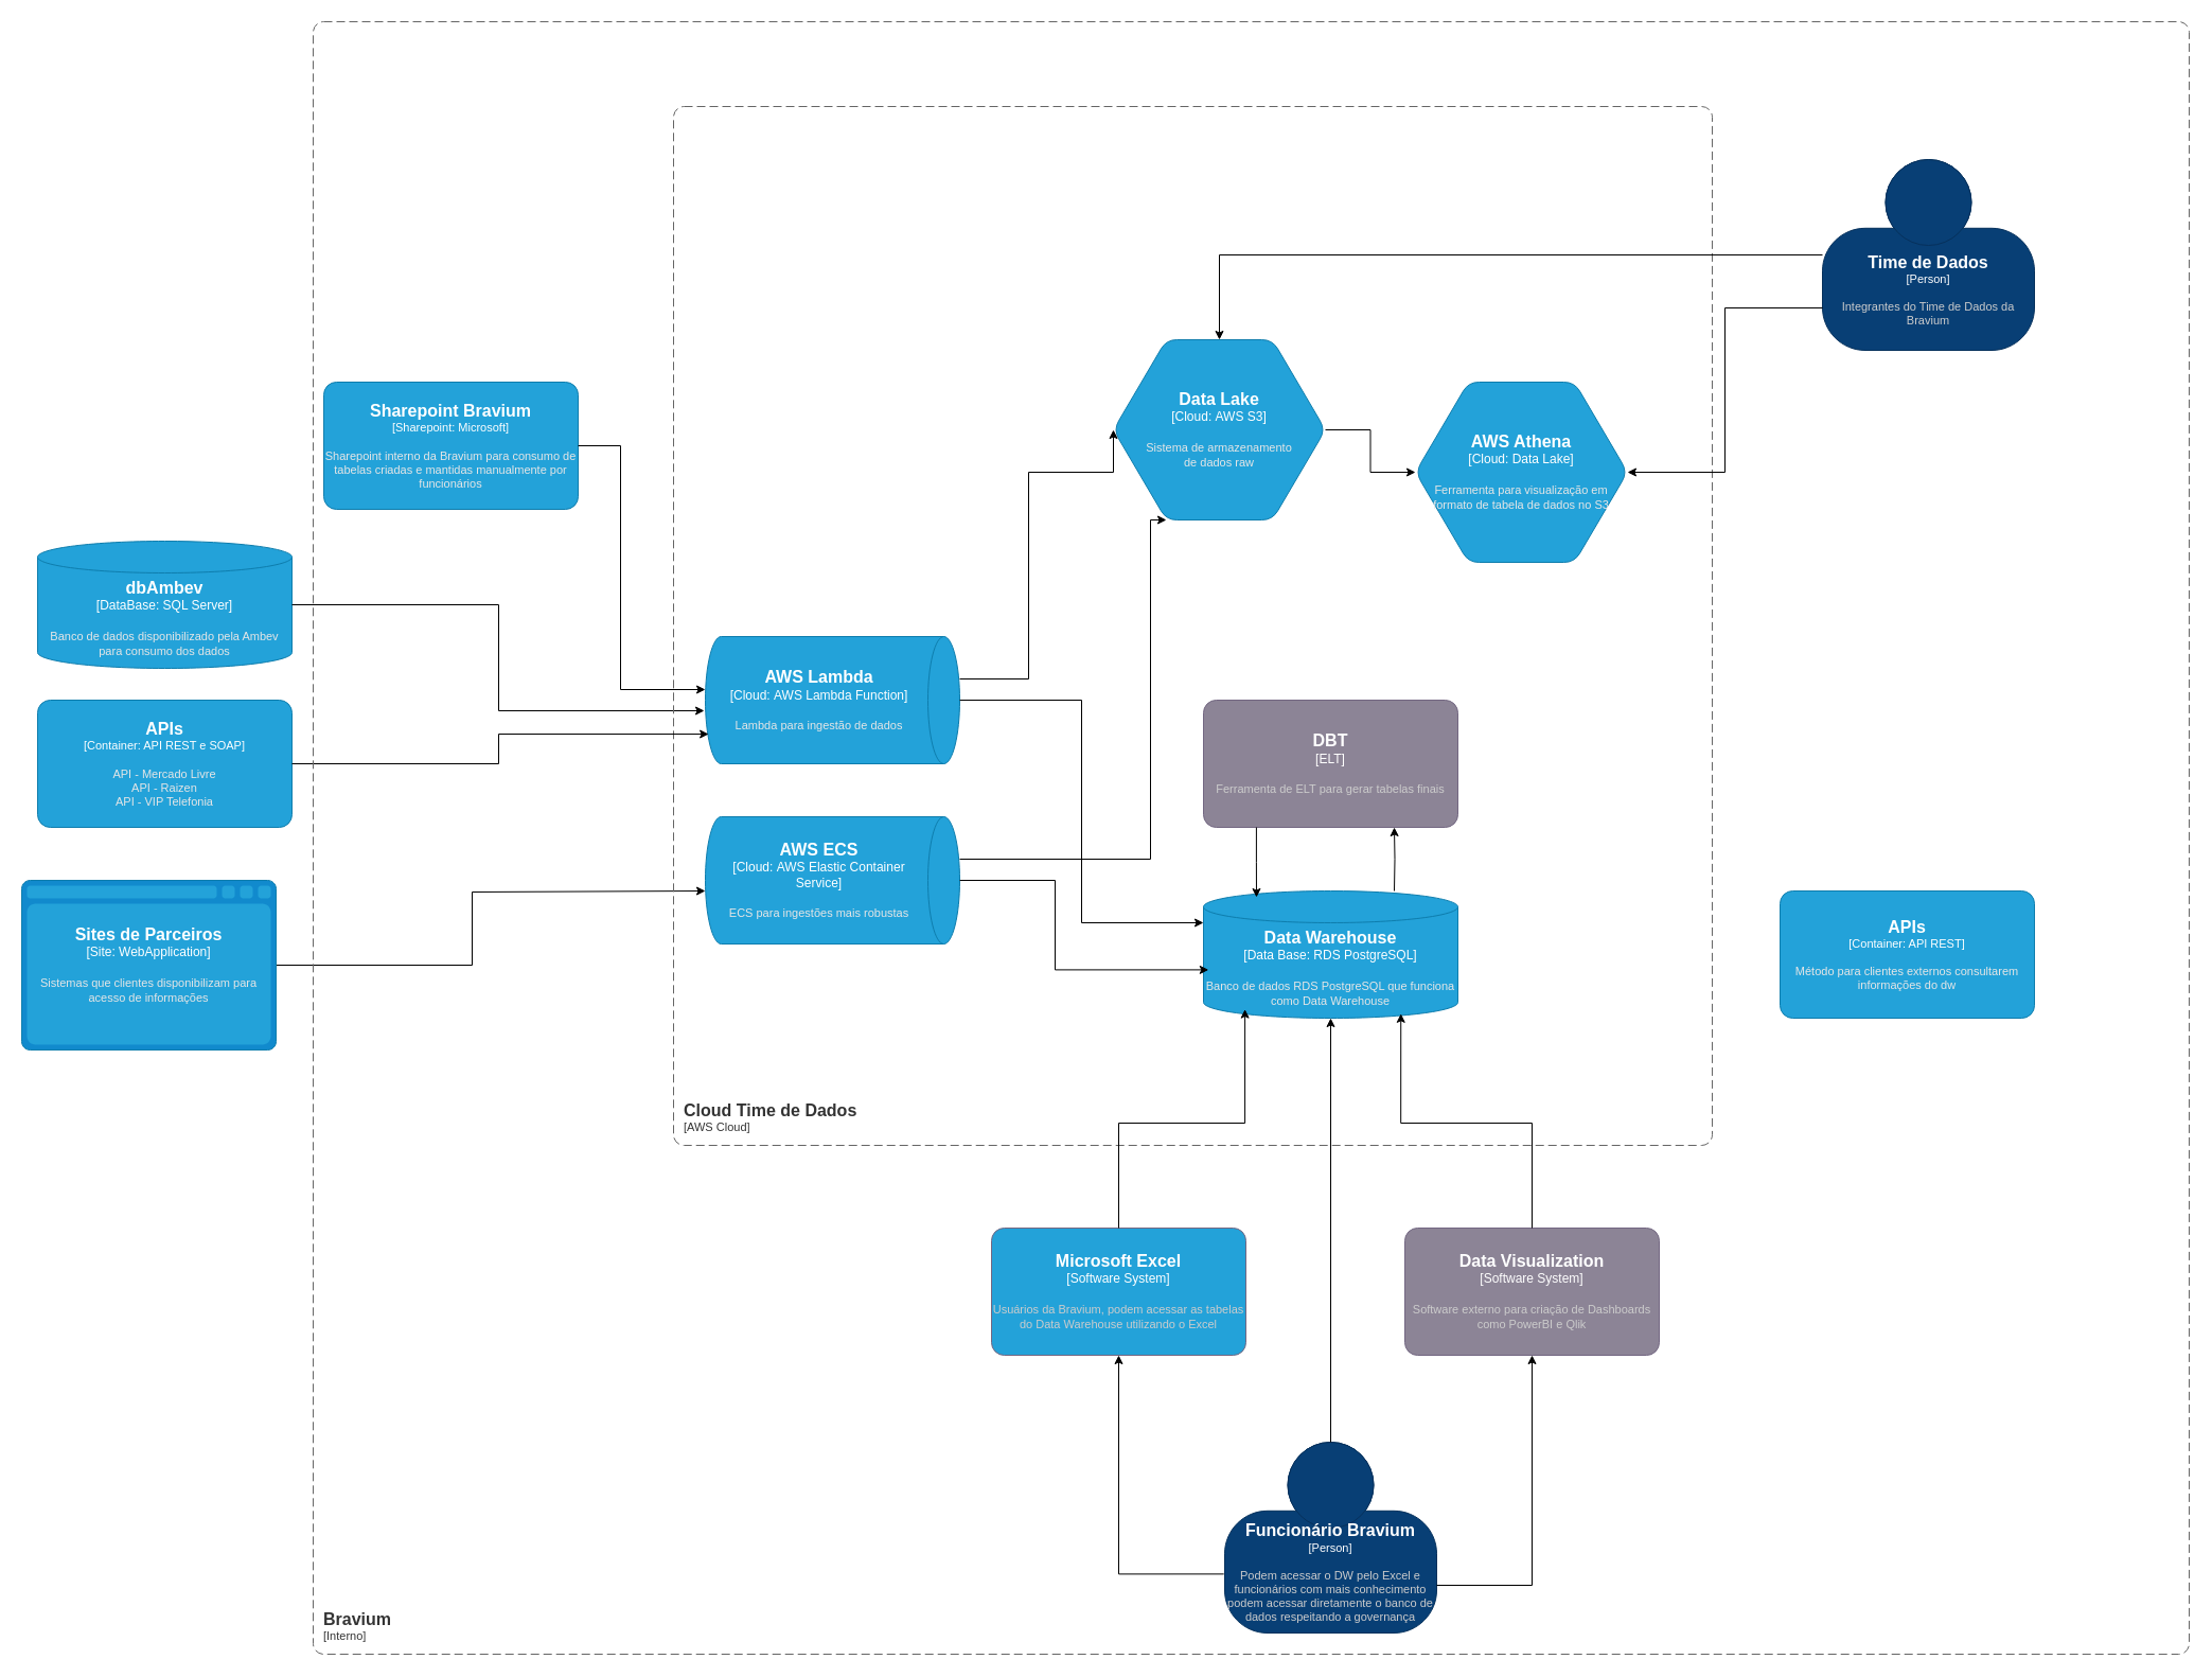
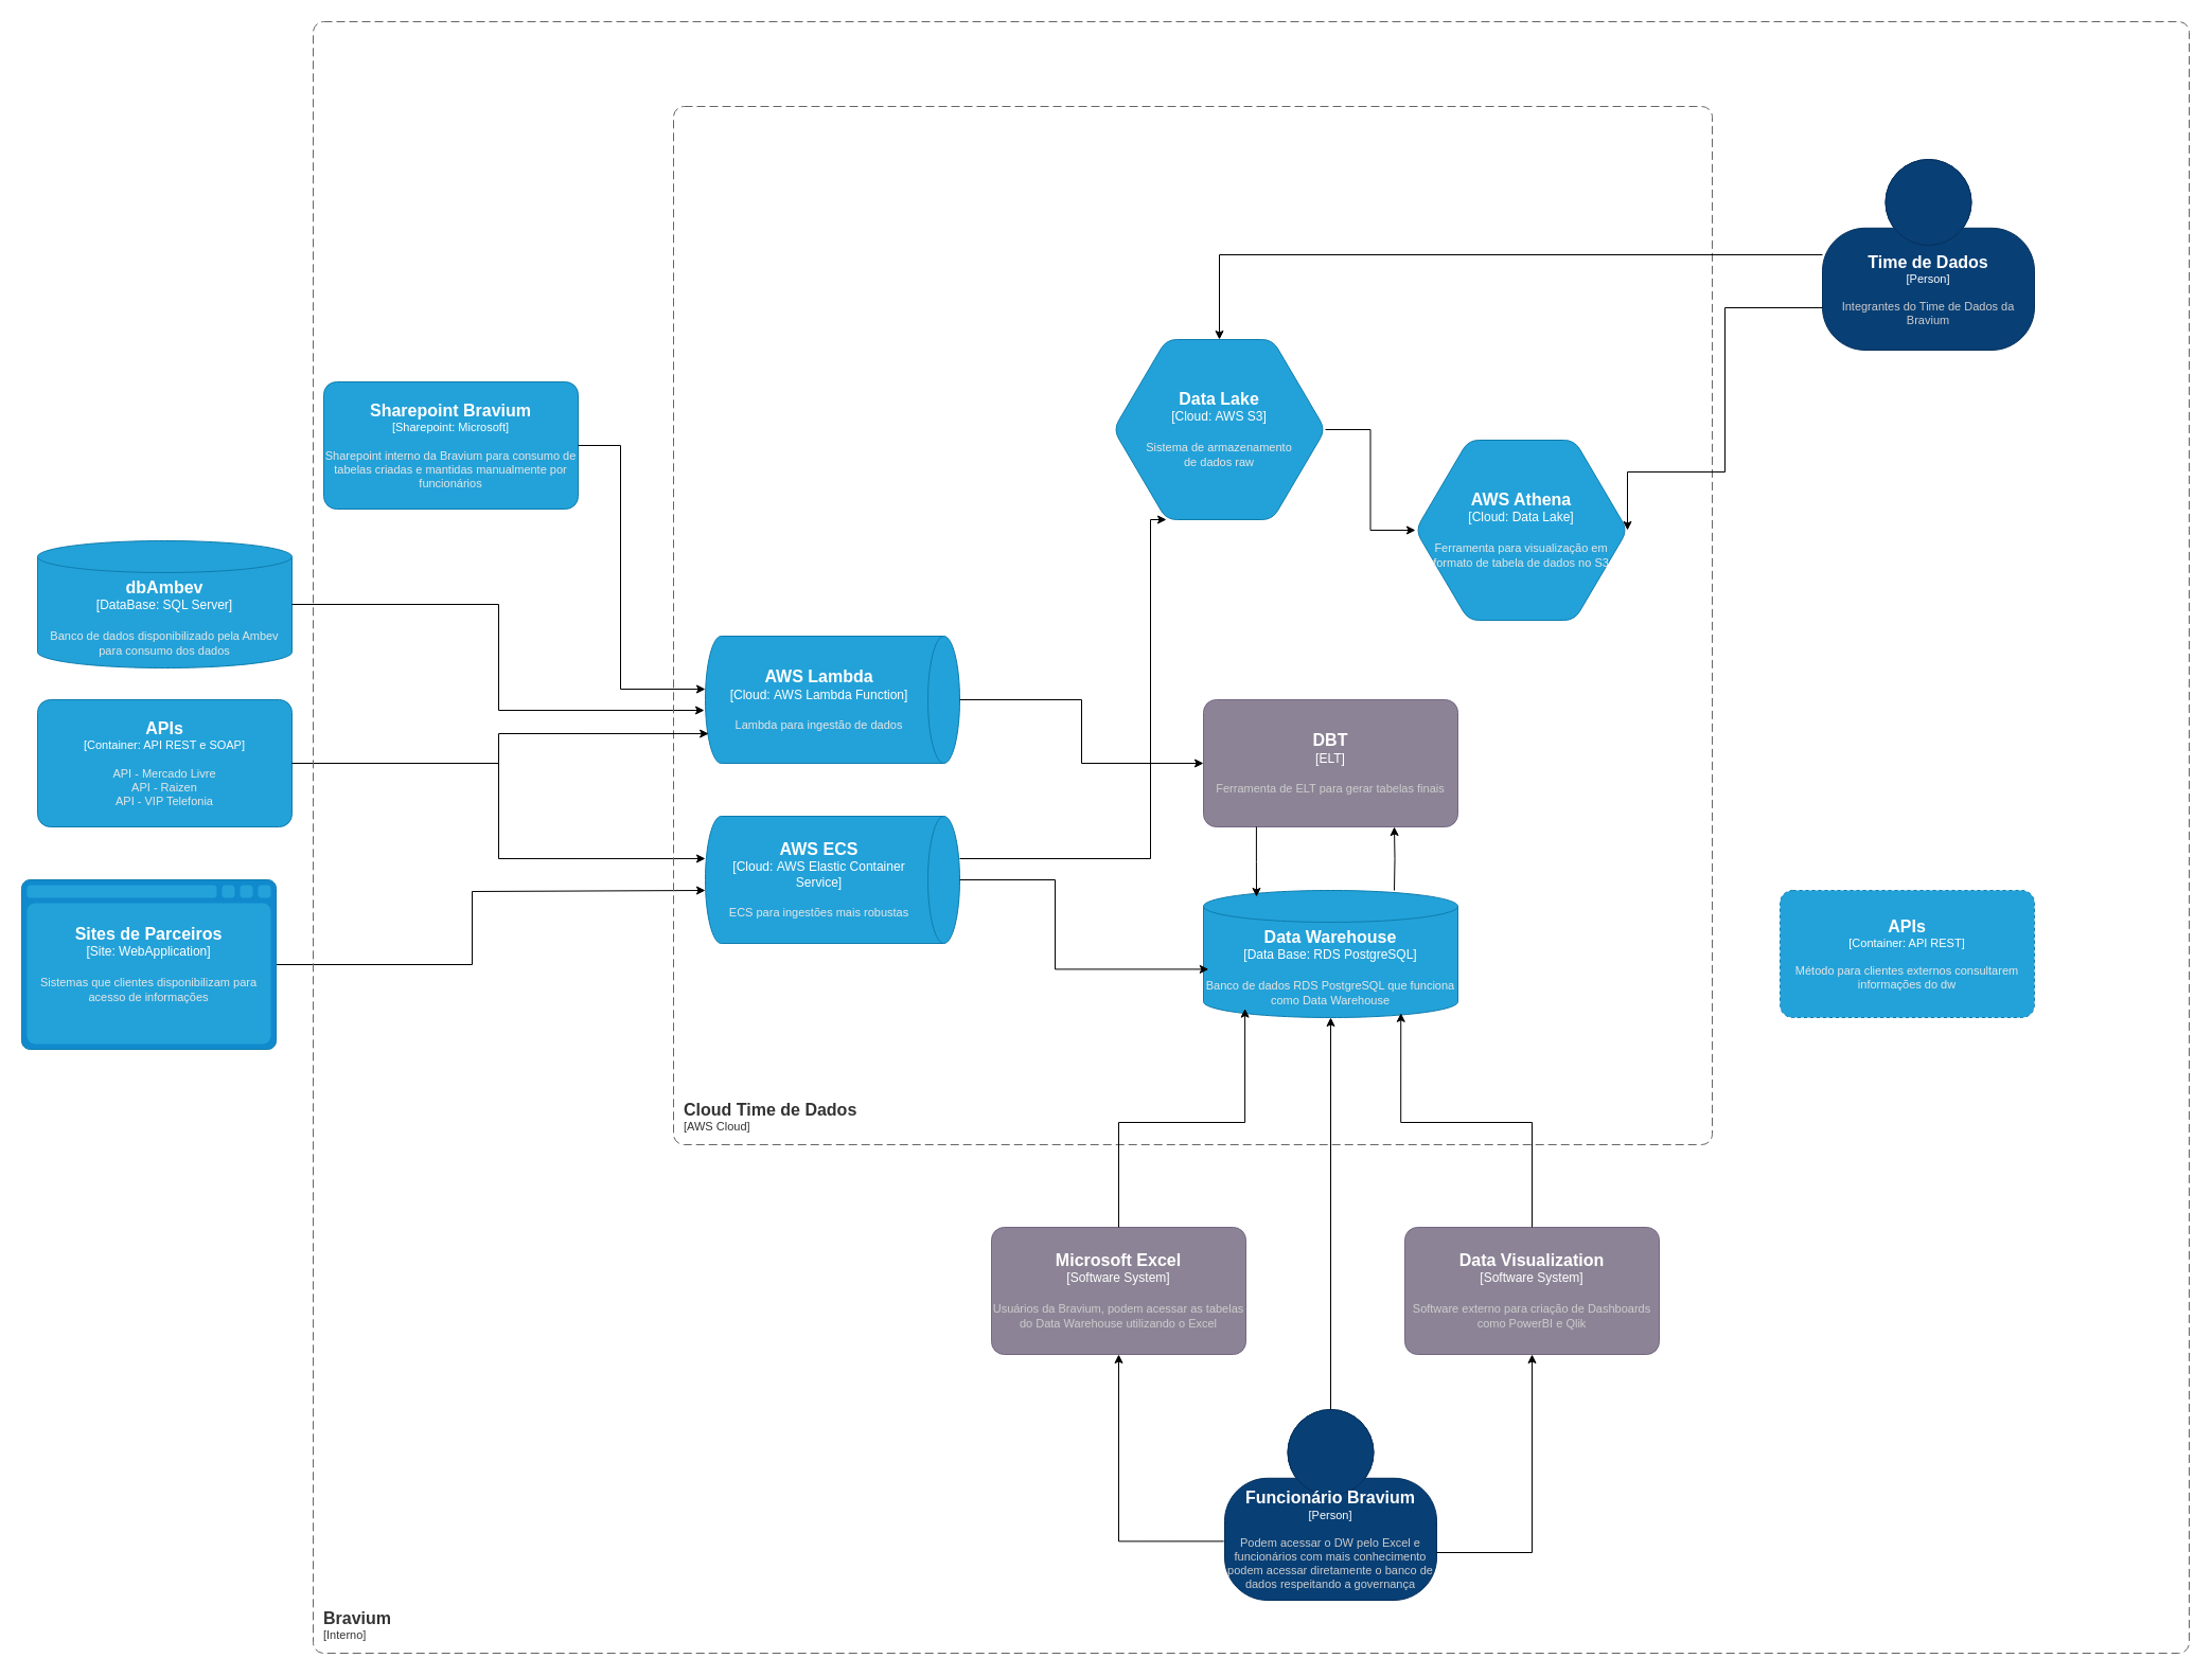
- <mxCell id="13" value="&lt;font style=&quot;font-size: 16px&quot;&gt;&lt;b&gt;AWS Athena&lt;/b&gt;&lt;/font&gt;&lt;div&gt;[Cloud:&amp;nbsp;Data Lake]&lt;/div&gt;&lt;br&gt;&lt;div&gt;&lt;font style=&quot;font-size: 11px&quot;&gt;&lt;font color=&quot;#E6E6E6&quot;&gt;Ferramenta para visualização em formato de tabela de dados no S3&lt;/font&gt;&lt;/div&gt;" style="shape=hexagon;size=50;perimeter=hexagonPerimeter2;whiteSpace=wrap;html=1;fixedSize=1;rounded=1;labelBackgroundColor=none;fillColor=#23A2D9;fontSize=12;fontColor=#ffffff;align=center;strokeColor=#0E7DAD;metaEdit=1;points=[[0.5,0,0],[1,0.25,0],[1,0.5,0],[1,0.75,0],[0.5,1,0],[0,0.75,0],[0,0.5,0],[0,0.25,0]];resizable=0;" vertex="1" parent="1"><mxGeometry x="1335" y="360" width="200" height="170" as="geometry" /></mxCell>
+ <mxCell id="13" value="&lt;font style=&quot;font-size: 16px&quot;&gt;&lt;b&gt;AWS Athena&lt;/b&gt;&lt;/font&gt;&lt;div&gt;[Cloud:&amp;nbsp;Data Lake]&lt;/div&gt;&lt;br&gt;&lt;div&gt;&lt;font style=&quot;font-size: 11px&quot;&gt;&lt;font color=&quot;#E6E6E6&quot;&gt;Ferramenta para visualização em formato de tabela de dados no S3&lt;/font&gt;&lt;/div&gt;" style="shape=hexagon;size=50;perimeter=hexagonPerimeter2;whiteSpace=wrap;html=1;fixedSize=1;rounded=1;labelBackgroundColor=none;fillColor=#23A2D9;fontSize=12;fontColor=#ffffff;align=center;strokeColor=#0E7DAD;metaEdit=1;points=[[0.5,0,0],[1,0.25,0],[1,0.5,0],[1,0.75,0],[0.5,1,0],[0,0.75,0],[0,0.5,0],[0,0.25,0]];resizable=0;" vertex="1" parent="1"><mxGeometry x="1335" y="415" width="200" height="170" as="geometry" /></mxCell>
- <mxCell id="31" style="edgeStyle=orthogonalEdgeStyle;rounded=0;orthogonalLoop=1;jettySize=auto;html=1;entryX=0;entryY=0.5;entryDx=0;entryDy=0;entryPerimeter=0;" edge="1" parent="1" source="7" target="12"><mxGeometry relative="1" as="geometry"><Array as="points"><mxPoint x="970" y="640" /><mxPoint x="970" y="445" /></Array></mxGeometry></mxCell>
+ <mxCell id="11" style="edgeStyle=orthogonalEdgeStyle;rounded=0;orthogonalLoop=1;jettySize=auto;html=1;entryX=0.333;entryY=1;entryDx=0;entryDy=0;entryPerimeter=0;" edge="1" parent="1" source="4" target="8"><mxGeometry relative="1" as="geometry" /></mxCell>
- <mxCell id="29" style="edgeStyle=orthogonalEdgeStyle;rounded=0;orthogonalLoop=1;jettySize=auto;html=1;entryX=0;entryY=0.25;entryDx=0;entryDy=0;entryPerimeter=0;" edge="1" parent="1" source="7" target="14"><mxGeometry relative="1" as="geometry" /></mxCell>
+ <mxCell id="29" style="edgeStyle=orthogonalEdgeStyle;rounded=0;orthogonalLoop=1;jettySize=auto;html=1;" edge="1" parent="1" source="7" target="26"><mxGeometry relative="1" as="geometry" /></mxCell>
- <mxCell id="22" value="&lt;font style=&quot;font-size: 16px&quot;&gt;&lt;b&gt;APIs&lt;/b&gt;&lt;/font&gt;&lt;div&gt;[Container: API REST]&lt;/div&gt;&lt;br&gt;&lt;div&gt;&lt;font style=&quot;font-size: 11px&quot;&gt;&lt;font color=&quot;#E6E6E6&quot;&gt;Método para clientes externos consultarem informações do dw&lt;/font&gt;&lt;/div&gt;" style="rounded=1;whiteSpace=wrap;html=1;fontSize=11;labelBackgroundColor=none;fillColor=#23A2D9;fontColor=#ffffff;align=center;arcSize=10;strokeColor=#0E7DAD;metaEdit=1;resizable=0;points=[[0.25,0,0],[0.5,0,0],[0.75,0,0],[1,0.25,0],[1,0.5,0],[1,0.75,0],[0.75,1,0],[0.5,1,0],[0.25,1,0],[0,0.75,0],[0,0.5,0],[0,0.25,0]];" vertex="1" parent="1"><mxGeometry x="1679" y="840" width="240" height="120" as="geometry" /></mxCell>
+ <mxCell id="22" value="&lt;font style=&quot;font-size: 16px&quot;&gt;&lt;b&gt;APIs&lt;/b&gt;&lt;/font&gt;&lt;div&gt;[Container: API REST]&lt;/div&gt;&lt;br&gt;&lt;div&gt;&lt;font style=&quot;font-size: 11px&quot;&gt;&lt;font color=&quot;#E6E6E6&quot;&gt;Método para clientes externos consultarem informações do dw&lt;/font&gt;&lt;/div&gt;" style="rounded=1;whiteSpace=wrap;html=1;fontSize=11;labelBackgroundColor=none;fillColor=#23A2D9;fontColor=#ffffff;align=center;arcSize=10;strokeColor=#0E7DAD;metaEdit=1;resizable=0;points=[[0.25,0,0],[0.5,0,0],[0.75,0,0],[1,0.25,0],[1,0.5,0],[1,0.75,0],[0.75,1,0],[0.5,1,0],[0.25,1,0],[0,0.75,0],[0,0.5,0],[0,0.25,0]];dashed=1;" vertex="1" parent="1"><mxGeometry x="1679" y="840" width="240" height="120" as="geometry" /></mxCell>
- <mxCell id="18" value="&lt;font style=&quot;font-size: 16px&quot;&gt;&lt;b&gt;Microsoft Excel&lt;/b&gt;&lt;/font&gt;&lt;div&gt;[Software System]&lt;/div&gt;&lt;br&gt;&lt;div&gt;&lt;font style=&quot;font-size: 11px&quot;&gt;&lt;font color=&quot;#cccccc&quot;&gt;Usuários da Bravium, podem acessar as tabelas do Data Warehouse utilizando o Excel&lt;/font&gt;&lt;/div&gt;" style="rounded=1;whiteSpace=wrap;html=1;labelBackgroundColor=none;fillColor=#23a2d9;fontColor=#ffffff;align=center;arcSize=10;strokeColor=#736782;metaEdit=1;resizable=0;points=[[0.25,0,0],[0.5,0,0],[0.75,0,0],[1,0.25,0],[1,0.5,0],[1,0.75,0],[0.75,1,0],[0.5,1,0],[0.25,1,0],[0,0.75,0],[0,0.5,0],[0,0.25,0]];" vertex="1" parent="1"><mxGeometry x="935" y="1158" width="240" height="120" as="geometry" /></mxCell>
+ <mxCell id="18" value="&lt;font style=&quot;font-size: 16px&quot;&gt;&lt;b&gt;Microsoft Excel&lt;/b&gt;&lt;/font&gt;&lt;div&gt;[Software System]&lt;/div&gt;&lt;br&gt;&lt;div&gt;&lt;font style=&quot;font-size: 11px&quot;&gt;&lt;font color=&quot;#cccccc&quot;&gt;Usuários da Bravium, podem acessar as tabelas do Data Warehouse utilizando o Excel&lt;/font&gt;&lt;/div&gt;" style="rounded=1;whiteSpace=wrap;html=1;labelBackgroundColor=none;fillColor=#8C8496;fontColor=#ffffff;align=center;arcSize=10;strokeColor=#736782;metaEdit=1;resizable=0;points=[[0.25,0,0],[0.5,0,0],[0.75,0,0],[1,0.25,0],[1,0.5,0],[1,0.75,0],[0.75,1,0],[0.5,1,0],[0.25,1,0],[0,0.75,0],[0,0.5,0],[0,0.25,0]];" vertex="1" parent="1"><mxGeometry x="935" y="1158" width="240" height="120" as="geometry" /></mxCell>
- <mxCell id="17" value="&lt;font style=&quot;font-size: 16px&quot;&gt;&lt;b&gt;Funcionário Bravium&lt;/b&gt;&lt;/font&gt;&lt;div&gt;[Person]&lt;/div&gt;&lt;br&gt;&lt;div&gt;&lt;font style=&quot;font-size: 11px&quot;&gt;&lt;font color=&quot;#cccccc&quot;&gt;Podem acessar o DW pelo Excel e funcionários com mais conhecimento podem acessar diretamente o banco de dados respeitando a governança&lt;/font&gt;&lt;/div&gt;" style="html=1;fontSize=11;dashed=0;whiteSpace=wrap;fillColor=#083F75;strokeColor=#06315C;fontColor=#ffffff;shape=mxgraph.c4.person2;align=center;metaEdit=1;points=[[0.5,0,0],[1,0.5,0],[1,0.75,0],[0.75,1,0],[0.5,1,0],[0.25,1,0],[0,0.75,0],[0,0.5,0]];resizable=0;" vertex="1" parent="1"><mxGeometry x="1155" y="1360" width="200" height="180" as="geometry" /></mxCell>
+ <mxCell id="17" value="&lt;font style=&quot;font-size: 16px&quot;&gt;&lt;b&gt;Funcionário Bravium&lt;/b&gt;&lt;/font&gt;&lt;div&gt;[Person]&lt;/div&gt;&lt;br&gt;&lt;div&gt;&lt;font style=&quot;font-size: 11px&quot;&gt;&lt;font color=&quot;#cccccc&quot;&gt;Podem acessar o DW pelo Excel e funcionários com mais conhecimento podem acessar diretamente o banco de dados respeitando a governança&lt;/font&gt;&lt;/div&gt;" style="html=1;fontSize=11;dashed=0;whiteSpace=wrap;fillColor=#083F75;strokeColor=#06315C;fontColor=#ffffff;shape=mxgraph.c4.person2;align=center;metaEdit=1;points=[[0.5,0,0],[1,0.5,0],[1,0.75,0],[0.75,1,0],[0.5,1,0],[0.25,1,0],[0,0.75,0],[0,0.5,0]];resizable=0;" vertex="1" parent="1"><mxGeometry x="1155" y="1330" width="200" height="180" as="geometry" /></mxCell>
